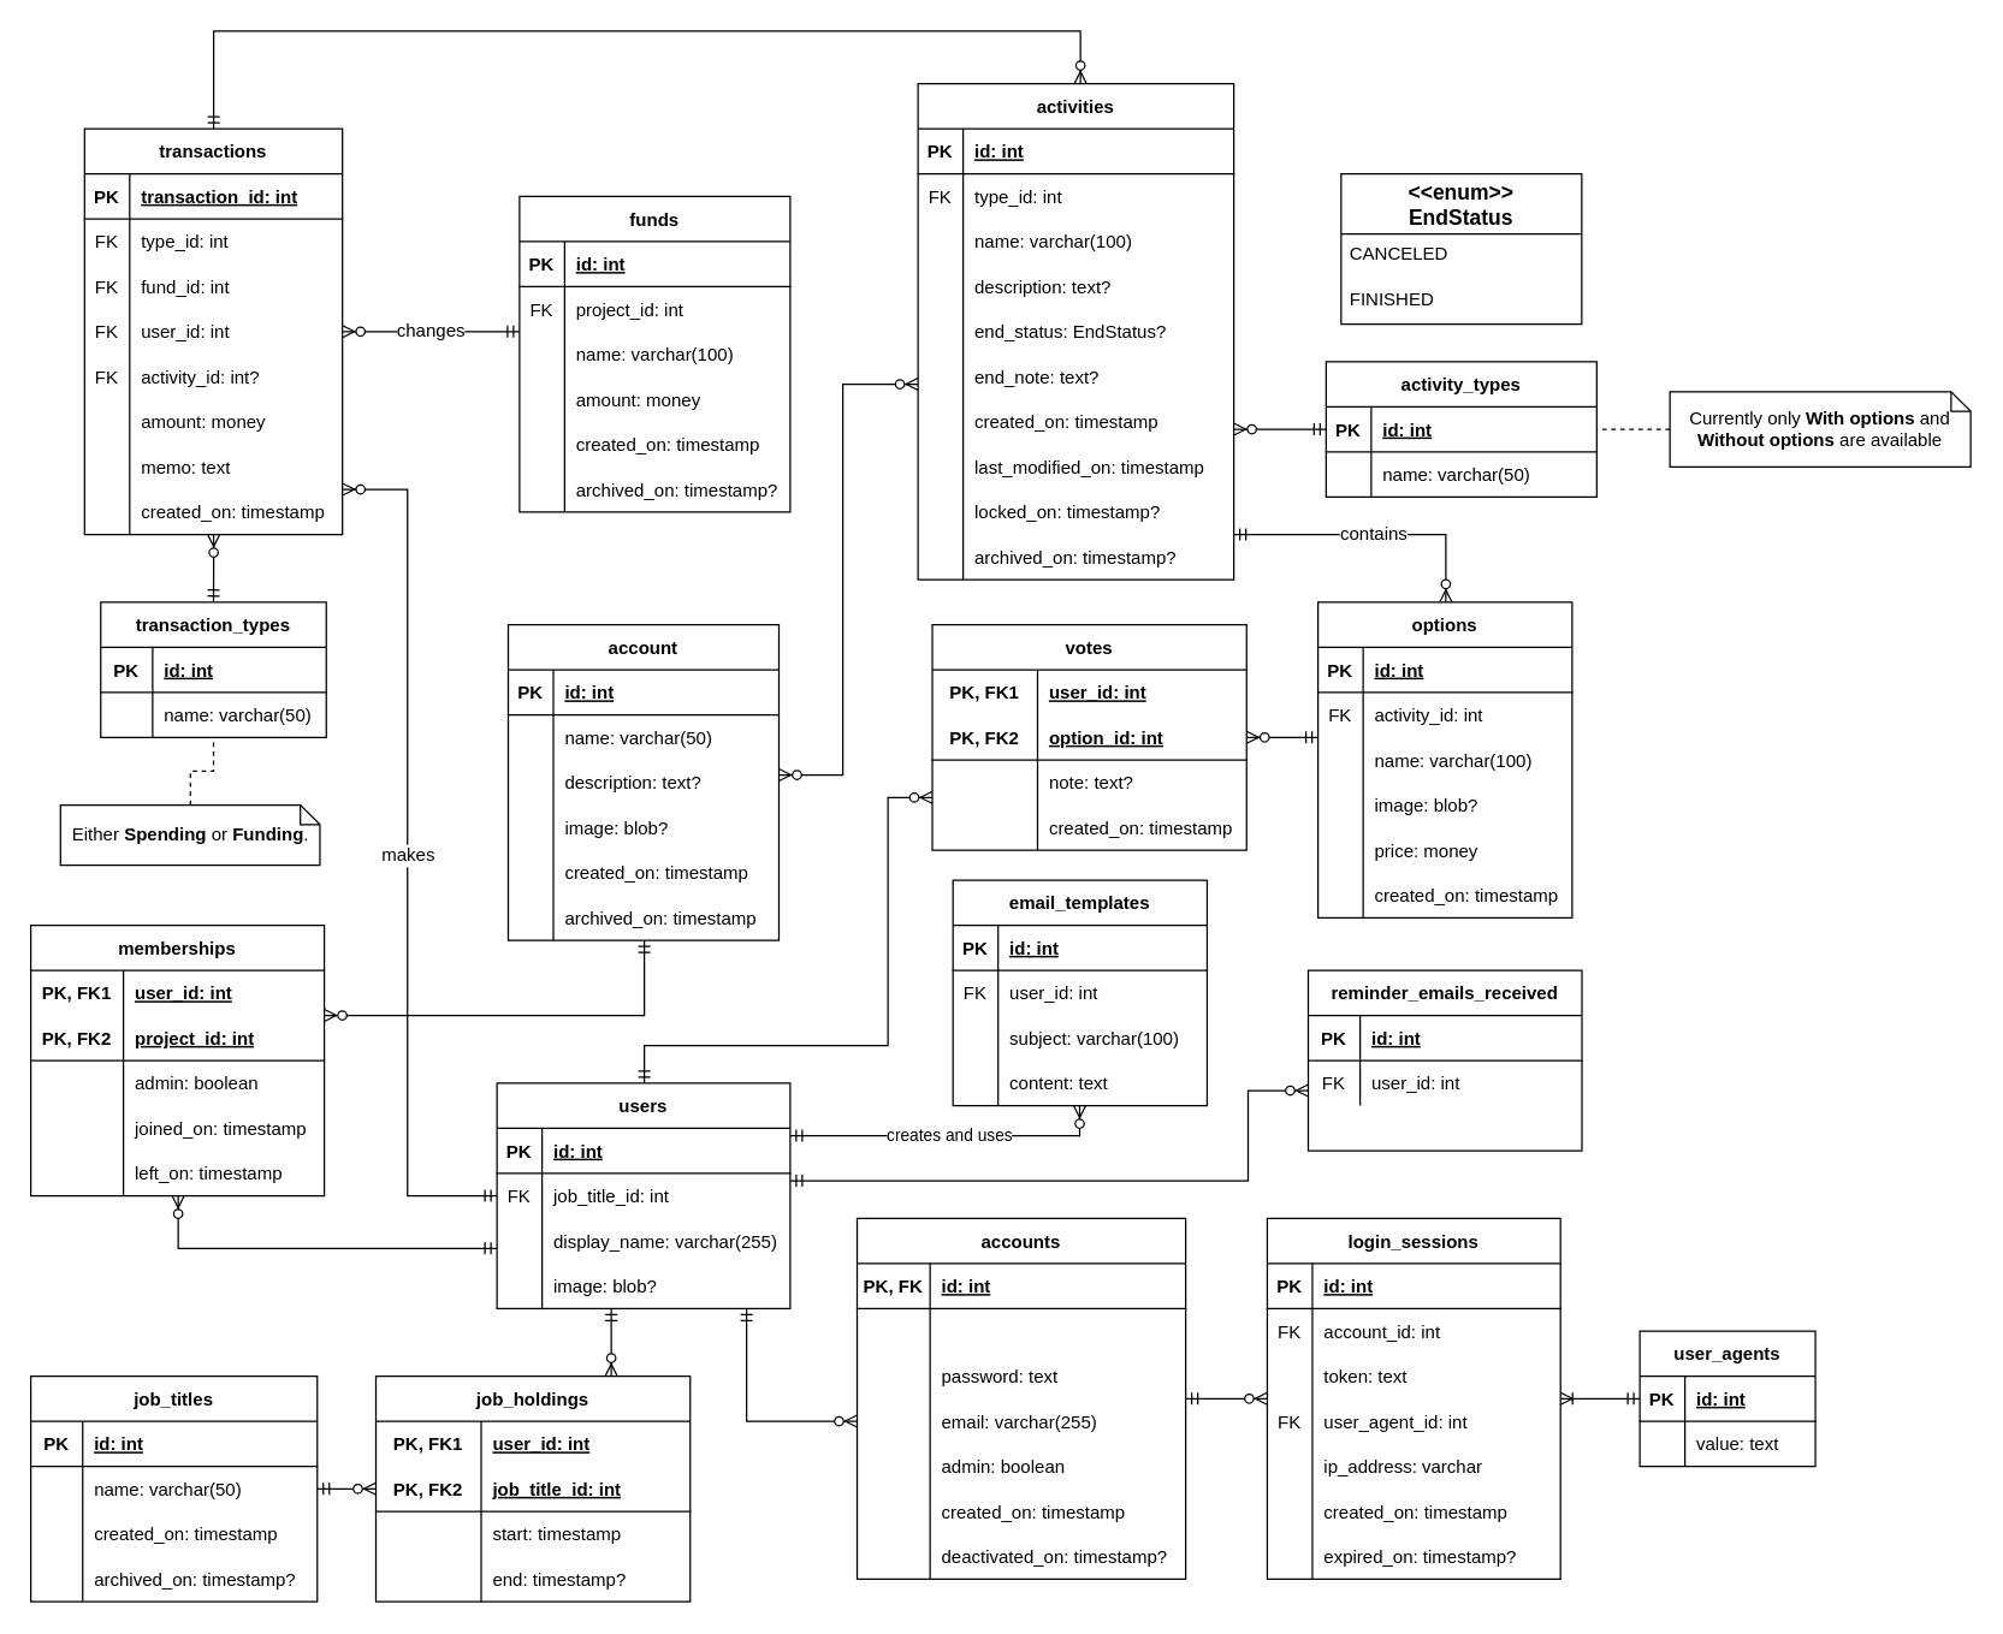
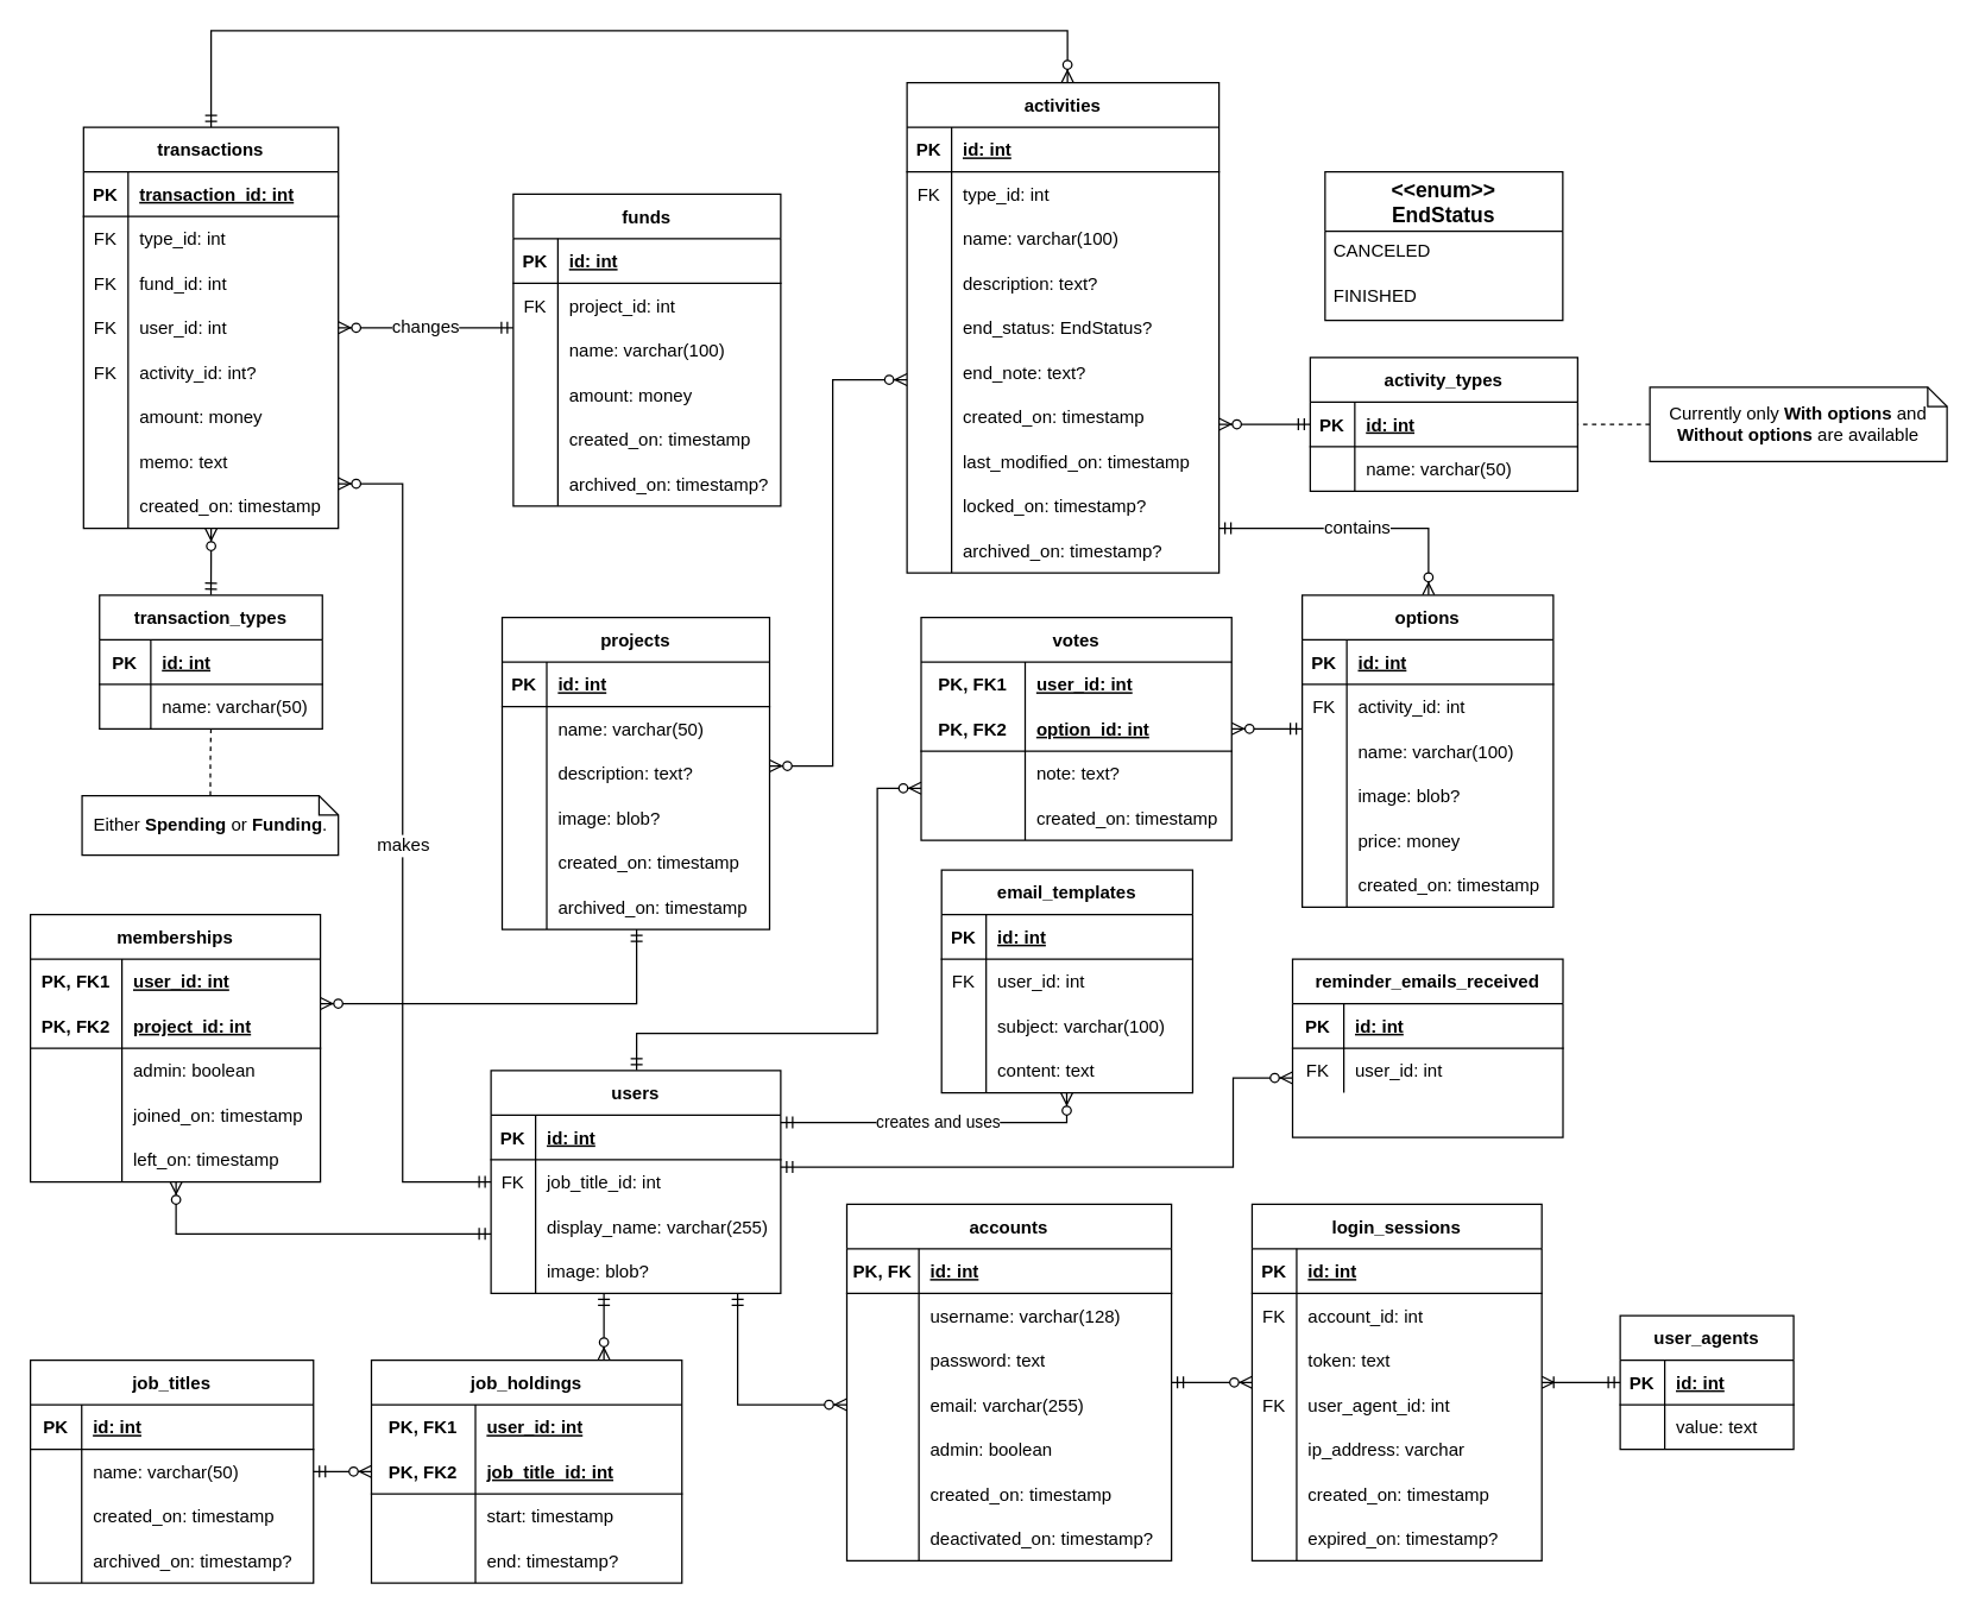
- <mxCell id="132" value="account" style="shape=table;startSize=30;container=1;collapsible=1;childLayout=tableLayout;fixedRows=1;rowLines=0;fontStyle=1;align=center;resizeLast=1;fontSize=12;" parent="1" vertex="1"><mxGeometry x="337.5" y="415" width="180" height="210" as="geometry" /></mxCell>
+ <mxCell id="132" value="projects" style="shape=table;startSize=30;container=1;collapsible=1;childLayout=tableLayout;fixedRows=1;rowLines=0;fontStyle=1;align=center;resizeLast=1;fontSize=12;" parent="1" vertex="1"><mxGeometry x="337.5" y="415" width="180" height="210" as="geometry" /></mxCell>
- <mxCell id="9" value="Either&amp;nbsp;&lt;b style=&quot;font-size: 12px;&quot;&gt;Spending&lt;/b&gt; or &lt;b style=&quot;font-size: 12px;&quot;&gt;Funding&lt;/b&gt;." style="shape=note;size=13;whiteSpace=wrap;html=1;fontSize=12;" parent="1" vertex="1"><mxGeometry x="39.75" y="535" width="172.5" height="40" as="geometry" /></mxCell>
+ <mxCell id="9" value="Either&amp;nbsp;&lt;b style=&quot;font-size: 12px;&quot;&gt;Spending&lt;/b&gt; or &lt;b style=&quot;font-size: 12px;&quot;&gt;Funding&lt;/b&gt;." style="shape=note;size=13;whiteSpace=wrap;html=1;fontSize=12;" parent="1" vertex="1"><mxGeometry x="54.75" y="535" width="172.5" height="40" as="geometry" /></mxCell>
+ <mxCell id="213" value="username: varchar(128)" style="shape=partialRectangle;connectable=0;fillColor=none;top=0;left=0;bottom=0;right=0;align=left;spacingLeft=6;overflow=hidden;fontSize=12;" parent="211" vertex="1"><mxGeometry x="48.5" width="170" height="30" as="geometry" /></mxCell>
